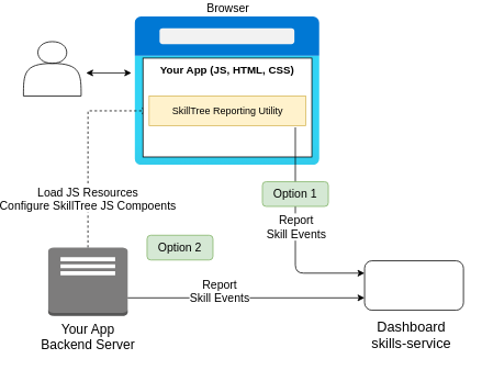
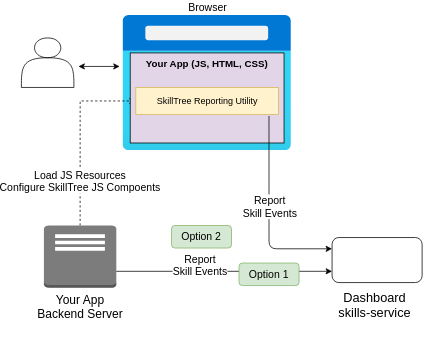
- <mxCell id="6" value="&lt;b&gt;Your App (JS, HTML, CSS)&lt;/b&gt;" style="whiteSpace=wrap;html=1;fontSize=13;verticalAlign=top;" parent="1" vertex="1"><mxGeometry x="165" y="70" width="205" height="120" as="geometry" /></mxCell>
+ <mxCell id="6" value="&lt;b&gt;Your App (JS, HTML, CSS)&lt;/b&gt;" style="whiteSpace=wrap;html=1;fontSize=13;verticalAlign=top;fillColor=#e1d5e7;" parent="1" vertex="1"><mxGeometry x="165" y="70" width="205" height="120" as="geometry" /></mxCell>
- <mxCell id="16" value="Option 1" style="rounded=1;whiteSpace=wrap;html=1;fontSize=14;fillColor=#d5e8d4;strokeColor=#82b366;" vertex="1" parent="1"><mxGeometry x="310" y="220" width="80" height="30" as="geometry" /></mxCell>
+ <mxCell id="16" value="Option 1" style="rounded=1;whiteSpace=wrap;html=1;fontSize=14;fillColor=#d5e8d4;strokeColor=#82b366;" vertex="1" parent="1"><mxGeometry x="310" y="350" width="80" height="30" as="geometry" /></mxCell>
- <mxCell id="17" value="Option 2" style="rounded=1;whiteSpace=wrap;html=1;fontSize=14;fillColor=#d5e8d4;strokeColor=#82b366;" vertex="1" parent="1"><mxGeometry x="170" y="285" width="80" height="30" as="geometry" /></mxCell>
+ <mxCell id="17" value="Option 2" style="rounded=1;whiteSpace=wrap;html=1;fontSize=14;fillColor=#d5e8d4;strokeColor=#82b366;" vertex="1" parent="1"><mxGeometry x="220" y="300" width="80" height="30" as="geometry" /></mxCell>
